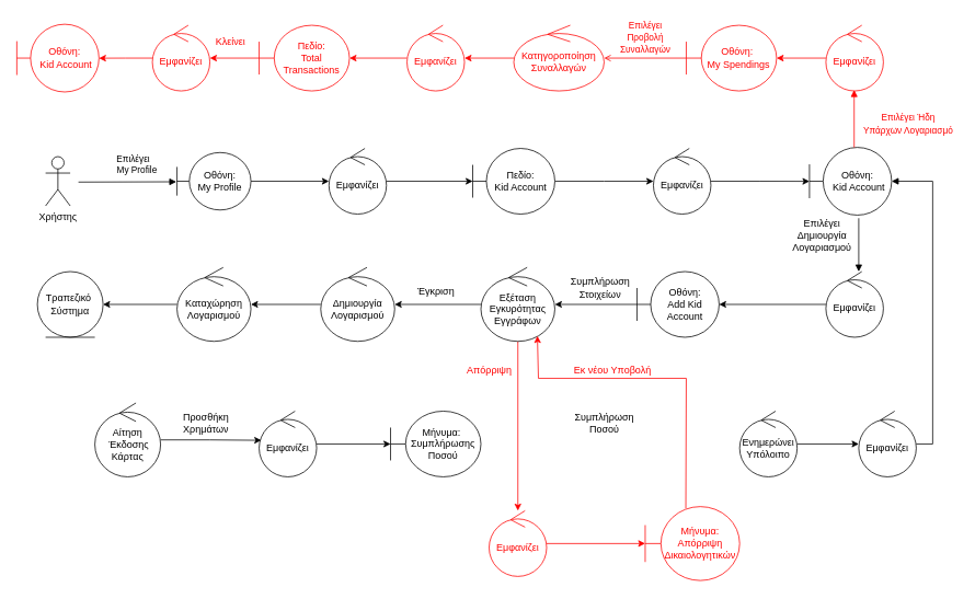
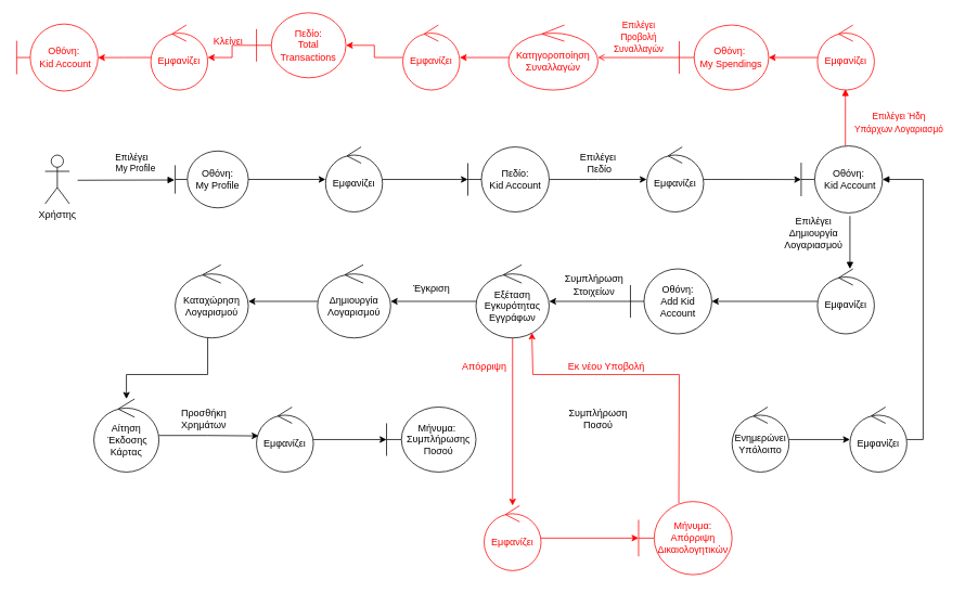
- <mxCell id="41" value="Πεδίο: &lt;br&gt;Total&lt;br&gt;Transactions" style="shape=umlBoundary;whiteSpace=wrap;html=1;fontColor=#FF0000;strokeColor=#FF0000;" parent="1" vertex="1"><mxGeometry x="315" y="30" width="110" height="80" as="geometry" /></mxCell>
+ <mxCell id="41" value="Πεδίο: &lt;br&gt;Total&lt;br&gt;Transactions" style="shape=umlBoundary;whiteSpace=wrap;html=1;fontColor=#FF0000;strokeColor=#FF0000;" parent="1" vertex="1"><mxGeometry x="315" y="15" width="110" height="80" as="geometry" /></mxCell>
+ <mxCell id="8" value="Επιλέγει&lt;br&gt;&amp;nbsp;Πεδίο" style="text;html=1;align=center;verticalAlign=middle;resizable=0;points=[];autosize=1;strokeColor=none;fillColor=none;" parent="1" vertex="1"><mxGeometry x="705" y="185" width="60" height="30" as="geometry" /></mxCell>
- <mxCell id="26" value="Τραπεζικό&amp;nbsp;&lt;br&gt;Σύστημα" style="ellipse;shape=umlEntity;whiteSpace=wrap;html=1;" parent="1" vertex="1"><mxGeometry x="45" y="330" width="80" height="80" as="geometry" /></mxCell>
- <mxCell id="23" value="" style="edgeStyle=orthogonalEdgeStyle;rounded=0;orthogonalLoop=1;jettySize=auto;html=1;fontColor=#000000;strokeColor=#000000;" edge="1" parent="1" source="25" target="26"><mxGeometry relative="1" as="geometry" /></mxCell>
+ <mxCell id="24" value="" style="edgeStyle=orthogonalEdgeStyle;rounded=0;orthogonalLoop=1;jettySize=auto;html=1;fontColor=#000000;strokeColor=#000000;" edge="1" parent="1" source="25" target="28"><mxGeometry relative="1" as="geometry"><Array as="points"><mxPoint x="255" y="460" /><mxPoint x="155" y="460" /></Array></mxGeometry></mxCell>
